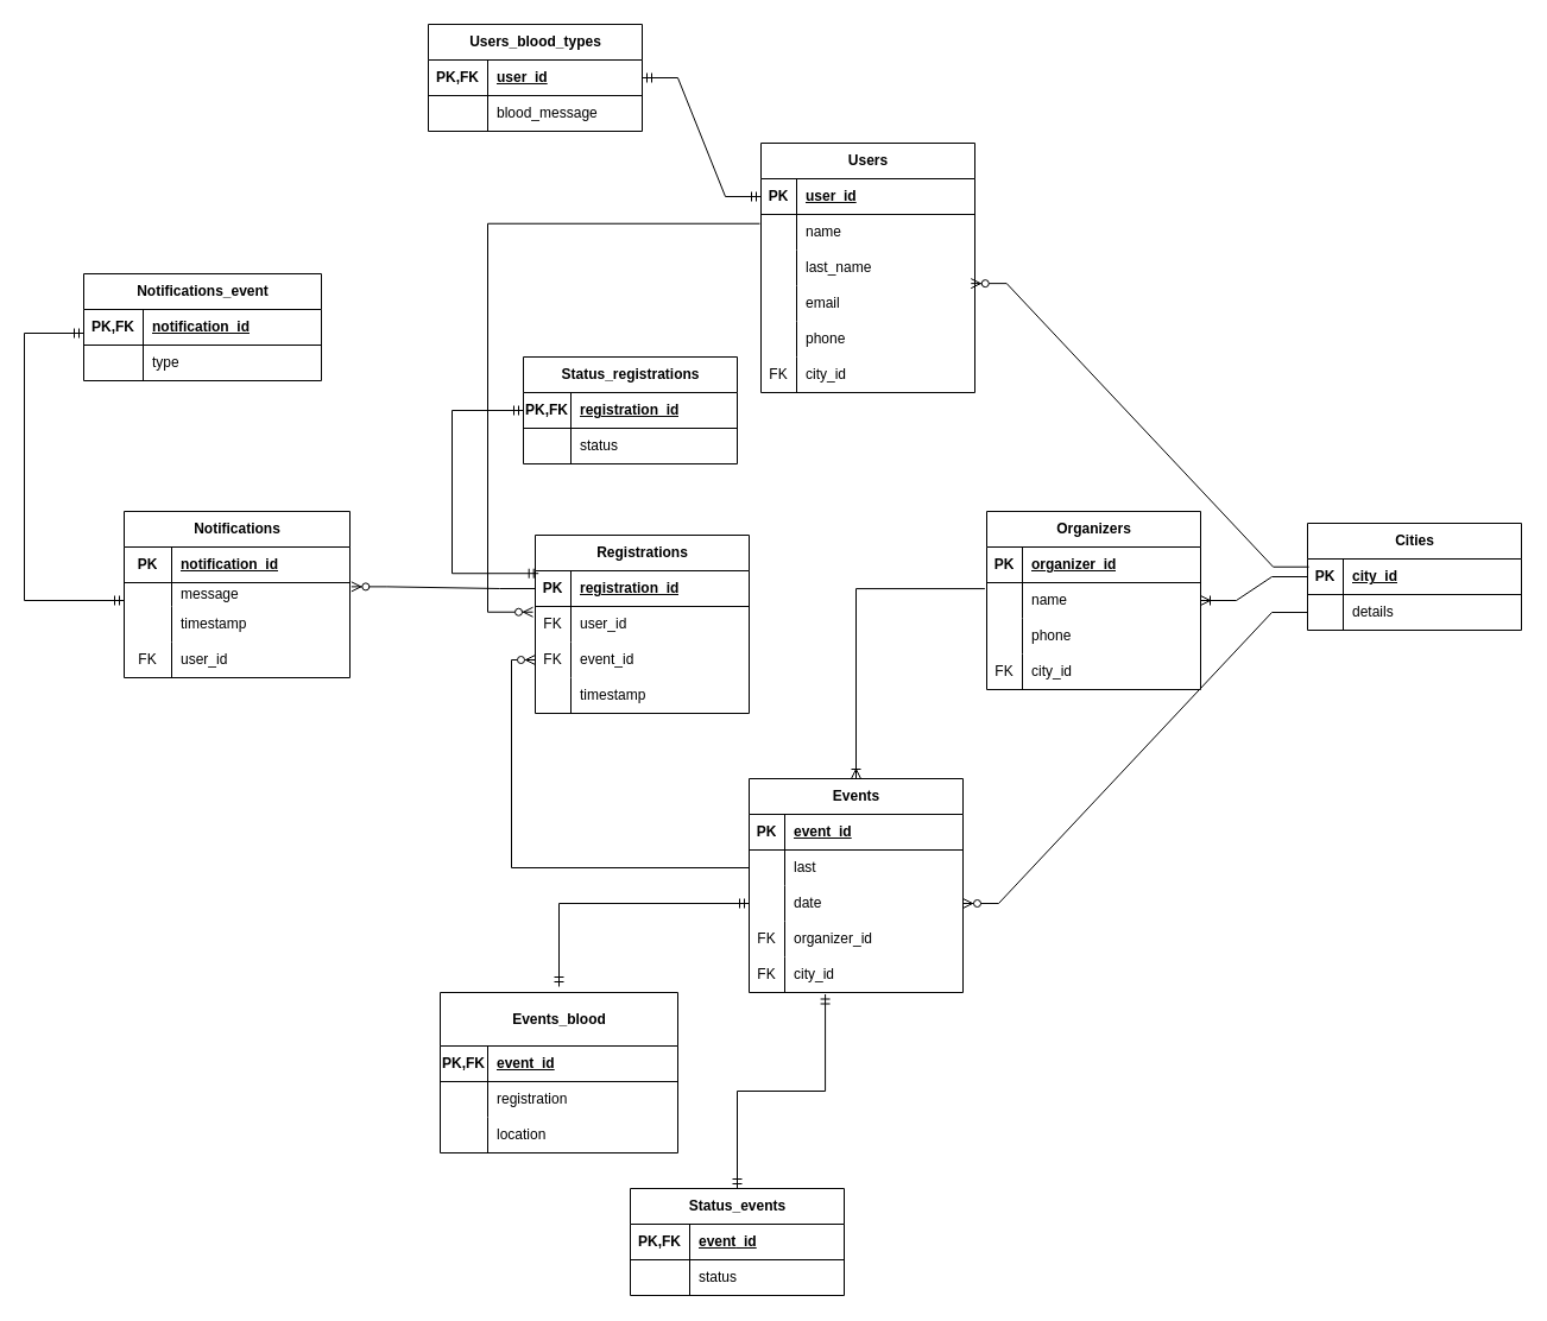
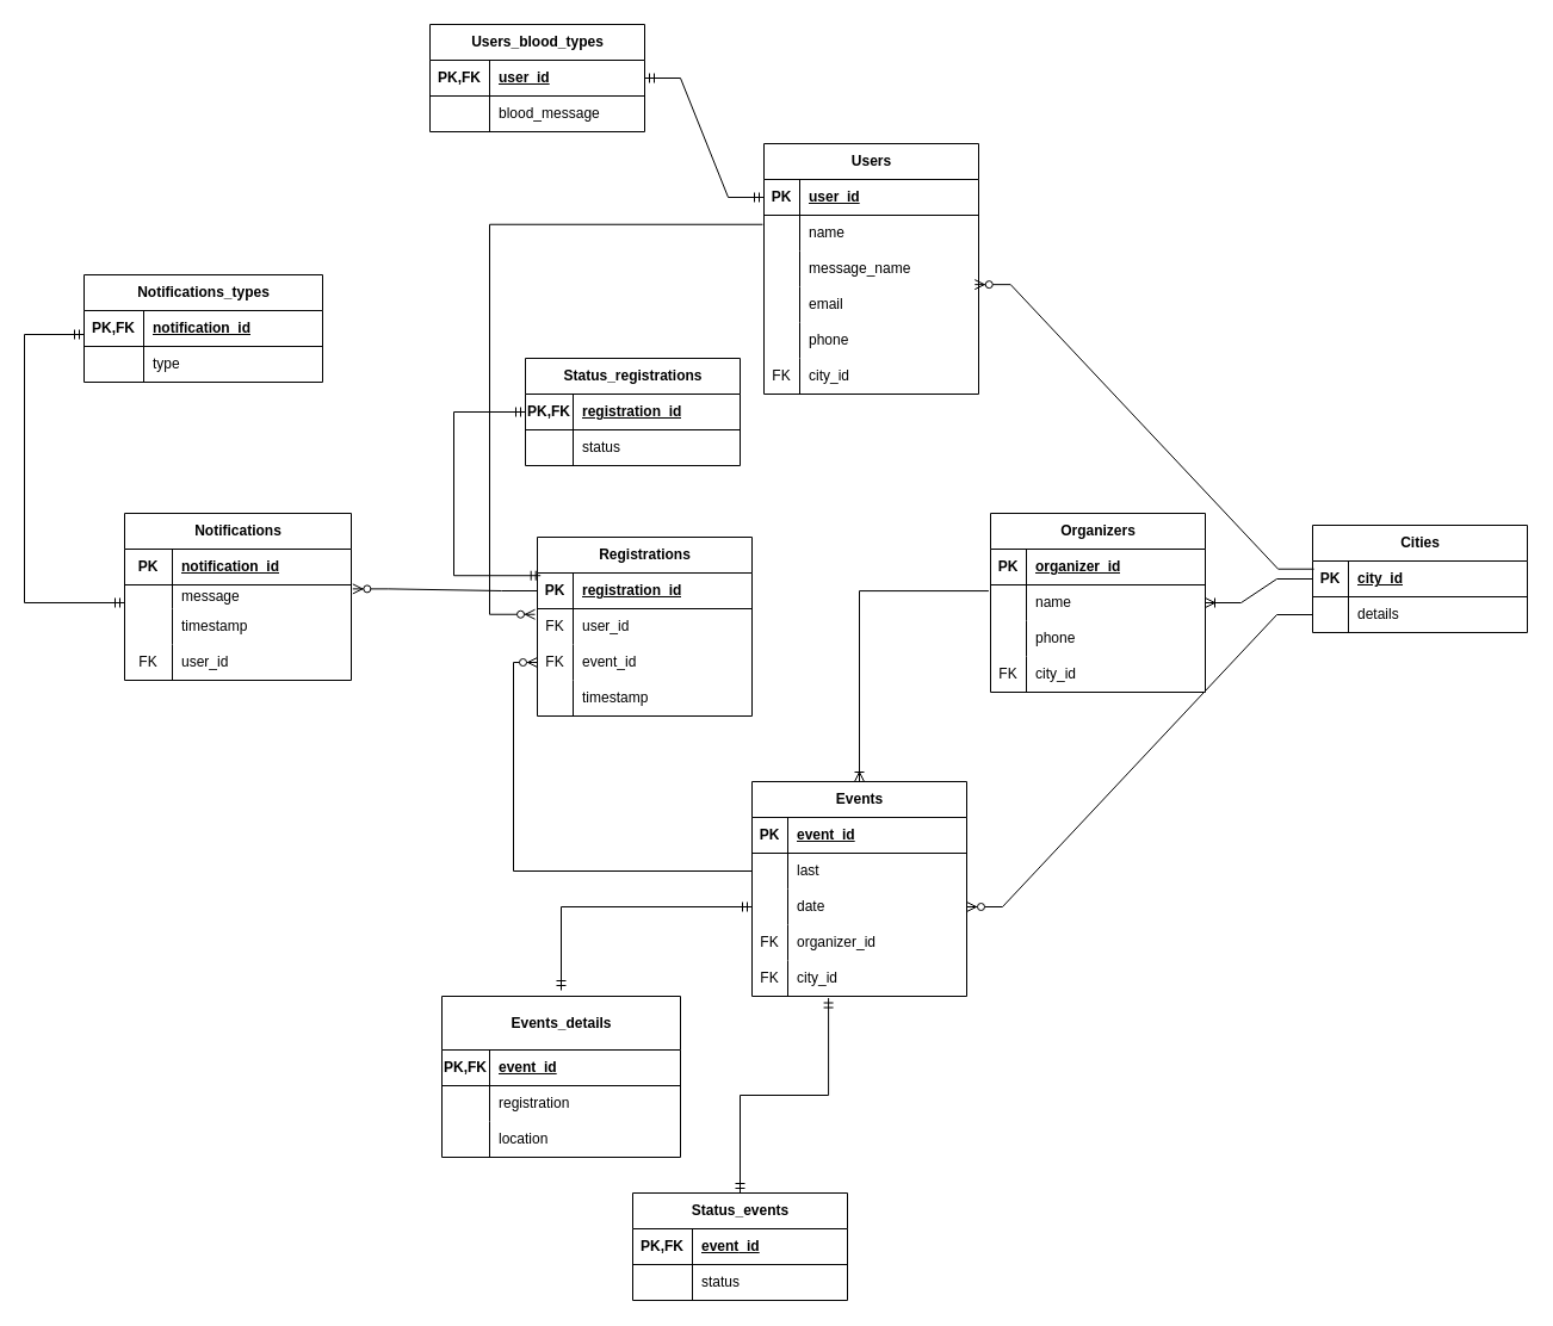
- <mxCell id="11" value="last_name" style="shape=partialRectangle;connectable=0;fillColor=none;top=0;left=0;bottom=0;right=0;align=left;spacingLeft=6;overflow=hidden;whiteSpace=wrap;html=1;" parent="9" vertex="1"><mxGeometry x="30" width="150" height="30" as="geometry"><mxRectangle width="150" height="30" as="alternateBounds" /></mxGeometry></mxCell>
+ <mxCell id="11" value="message_name" style="shape=partialRectangle;connectable=0;fillColor=none;top=0;left=0;bottom=0;right=0;align=left;spacingLeft=6;overflow=hidden;whiteSpace=wrap;html=1;" parent="9" vertex="1"><mxGeometry x="30" width="150" height="30" as="geometry"><mxRectangle width="150" height="30" as="alternateBounds" /></mxGeometry></mxCell>
- <mxCell id="80" value="Notifications_event" style="shape=table;startSize=30;container=1;collapsible=1;childLayout=tableLayout;fixedRows=1;rowLines=0;fontStyle=1;align=center;resizeLast=1;html=1;" parent="1" vertex="1"><mxGeometry x="70" y="230" width="200" height="90" as="geometry" /></mxCell>
+ <mxCell id="80" value="Notifications_types" style="shape=table;startSize=30;container=1;collapsible=1;childLayout=tableLayout;fixedRows=1;rowLines=0;fontStyle=1;align=center;resizeLast=1;html=1;" parent="1" vertex="1"><mxGeometry x="70" y="230" width="200" height="90" as="geometry" /></mxCell>
- <mxCell id="21" value="Events_blood" style="shape=table;startSize=45;container=1;collapsible=1;childLayout=tableLayout;fixedRows=1;rowLines=0;fontStyle=1;align=center;resizeLast=1;html=1;" parent="1" vertex="1"><mxGeometry x="370" y="835" width="200" height="135" as="geometry" /></mxCell>
+ <mxCell id="21" value="Events_details" style="shape=table;startSize=45;container=1;collapsible=1;childLayout=tableLayout;fixedRows=1;rowLines=0;fontStyle=1;align=center;resizeLast=1;html=1;" parent="1" vertex="1"><mxGeometry x="370" y="835" width="200" height="135" as="geometry" /></mxCell>
